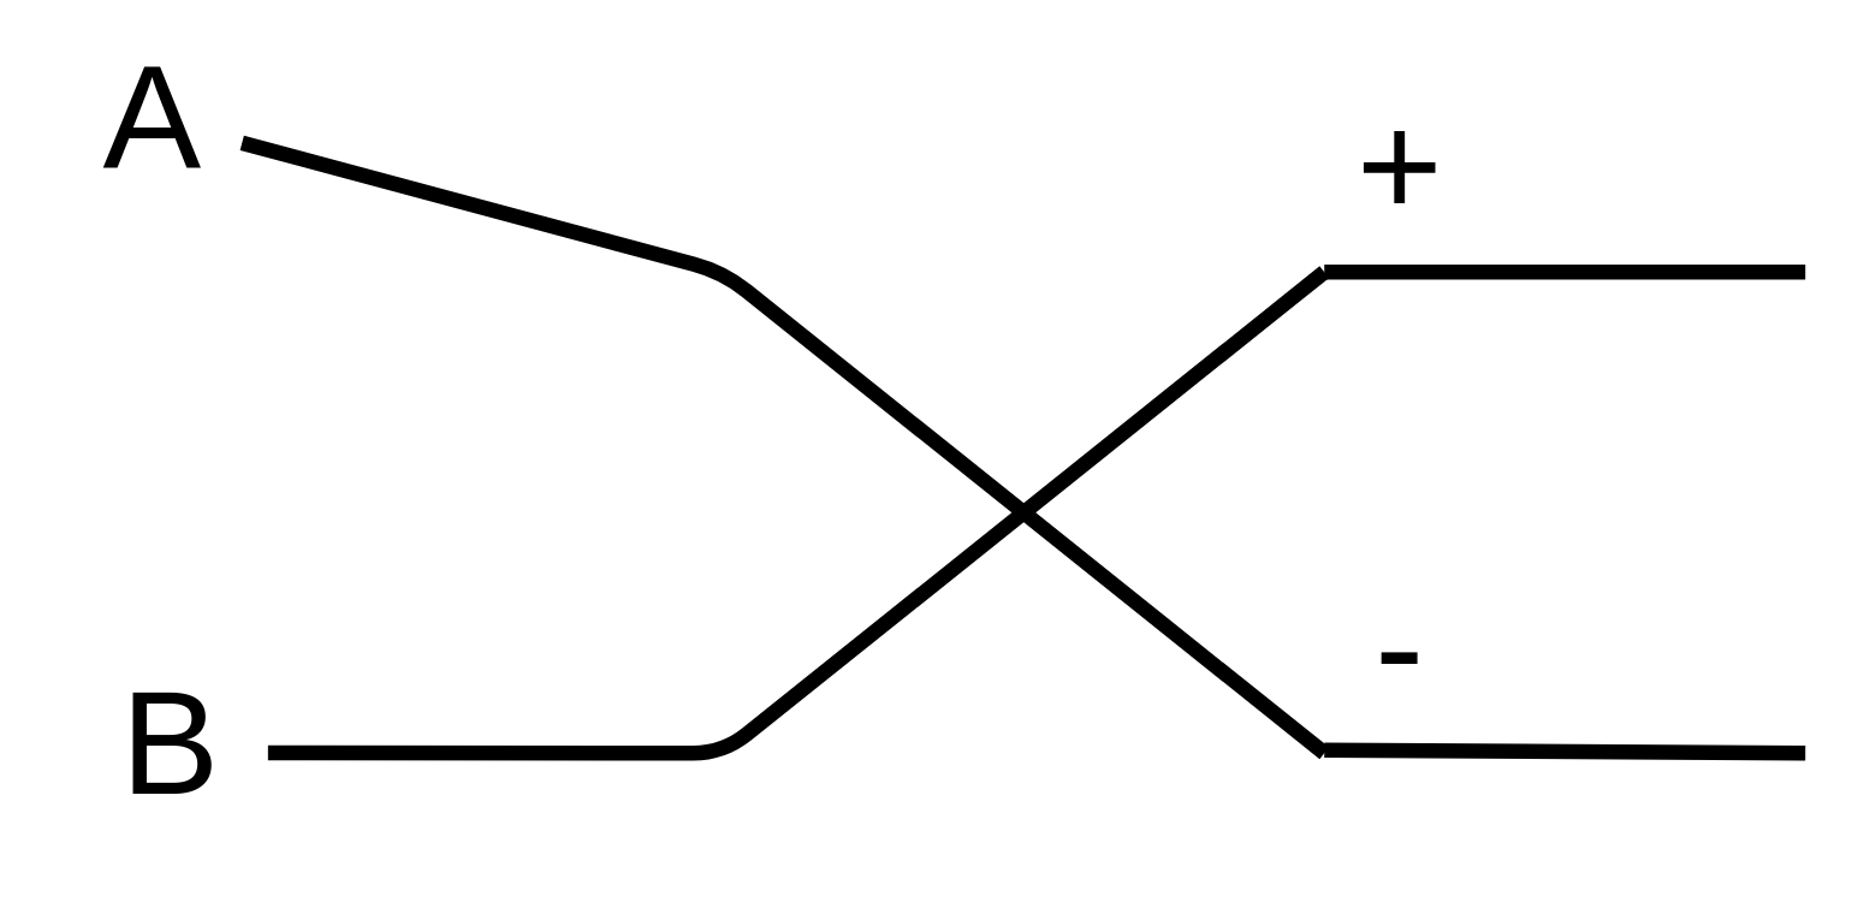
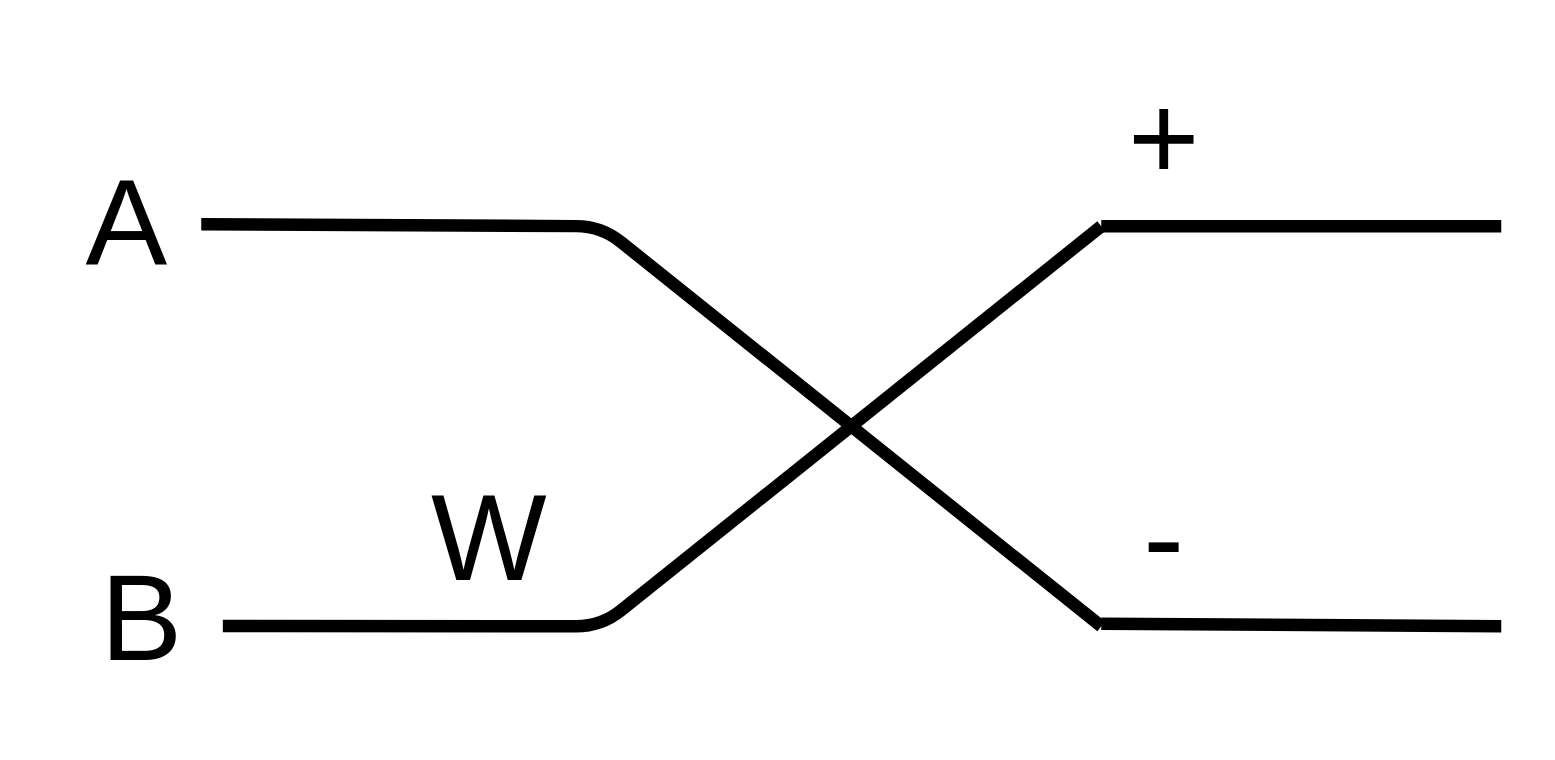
- <mxCell id="7" value="A" style="text;html=1;align=center;verticalAlign=middle;resizable=0;points=[];autosize=1;strokeColor=none;fillColor=none;strokeWidth=5;fontSize=49;" vertex="1" parent="1"><mxGeometry x="20" y="4" width="60" height="70" as="geometry" /></mxCell>
+ <mxCell id="7" value="A" style="text;html=1;align=center;verticalAlign=middle;resizable=0;points=[];autosize=1;strokeColor=none;fillColor=none;strokeWidth=5;fontSize=49;" vertex="1" parent="1"><mxGeometry x="20" y="54" width="60" height="70" as="geometry" /></mxCell>
+ <mxCell id="6" value="W" style="text;html=1;align=center;verticalAlign=middle;resizable=0;points=[];autosize=1;strokeColor=none;fillColor=none;strokeWidth=5;fontSize=49;" vertex="1" parent="1"><mxGeometry x="160" y="180" width="70" height="70" as="geometry" /></mxCell>
